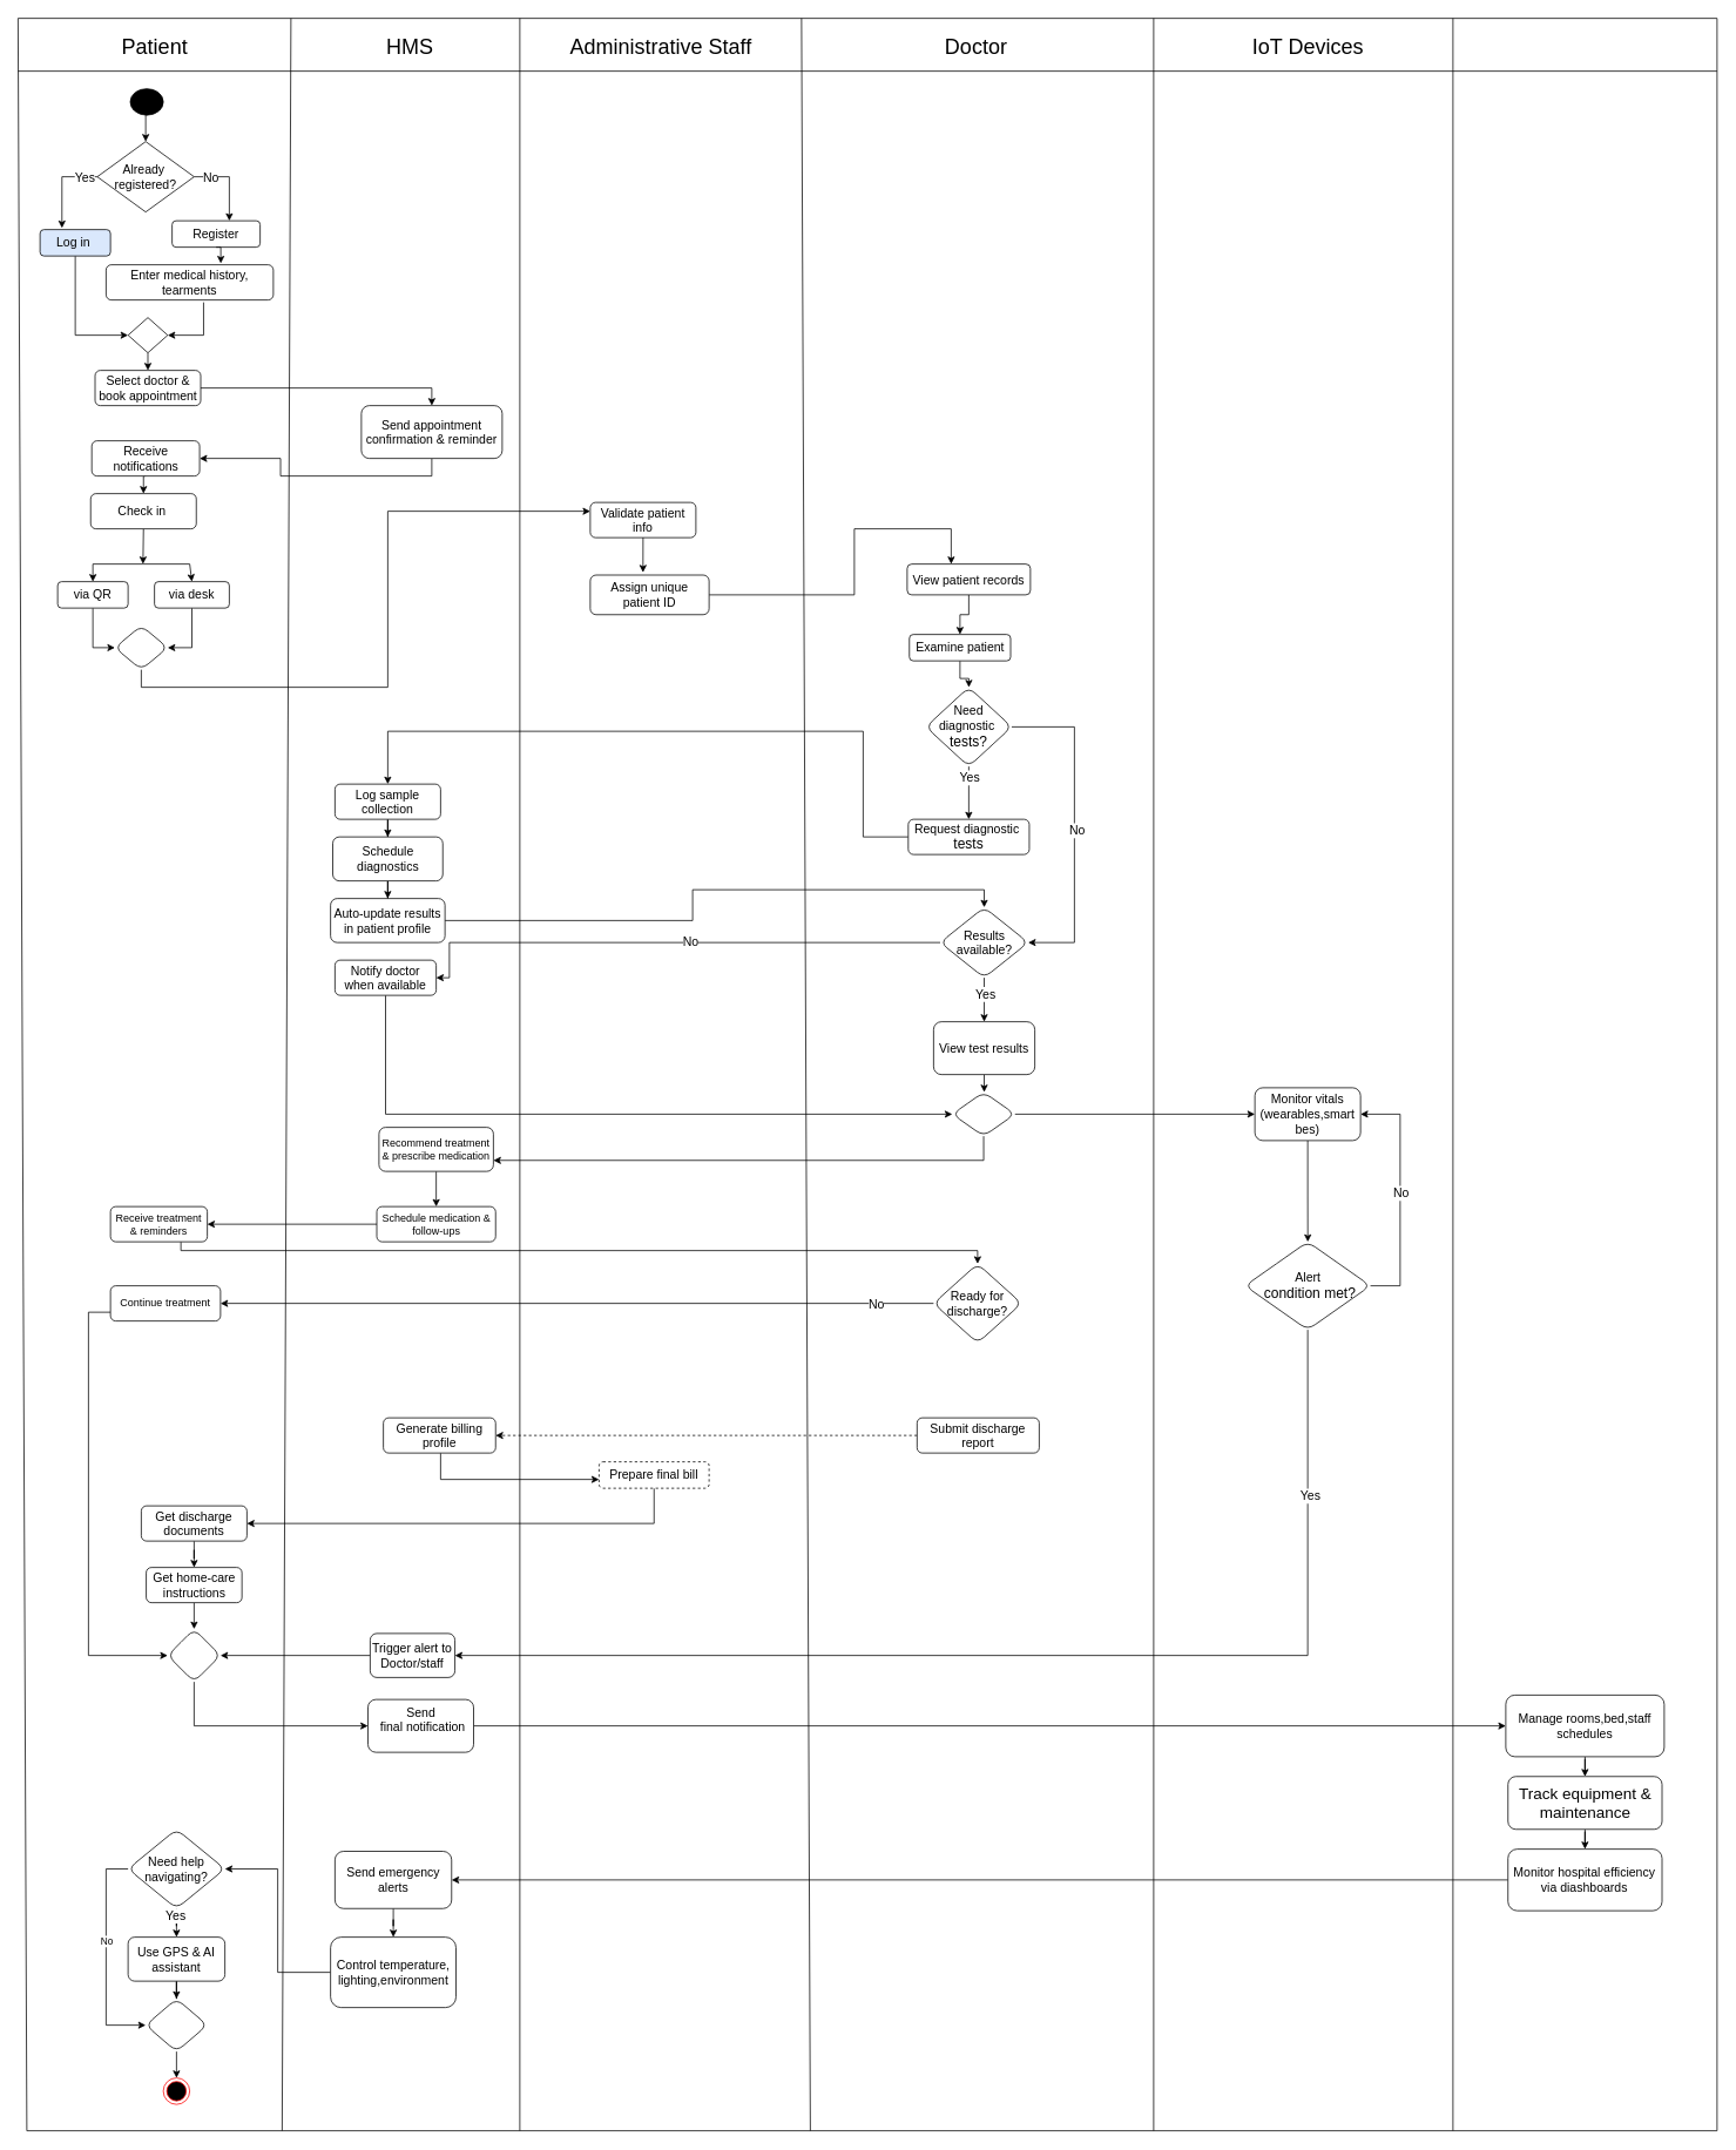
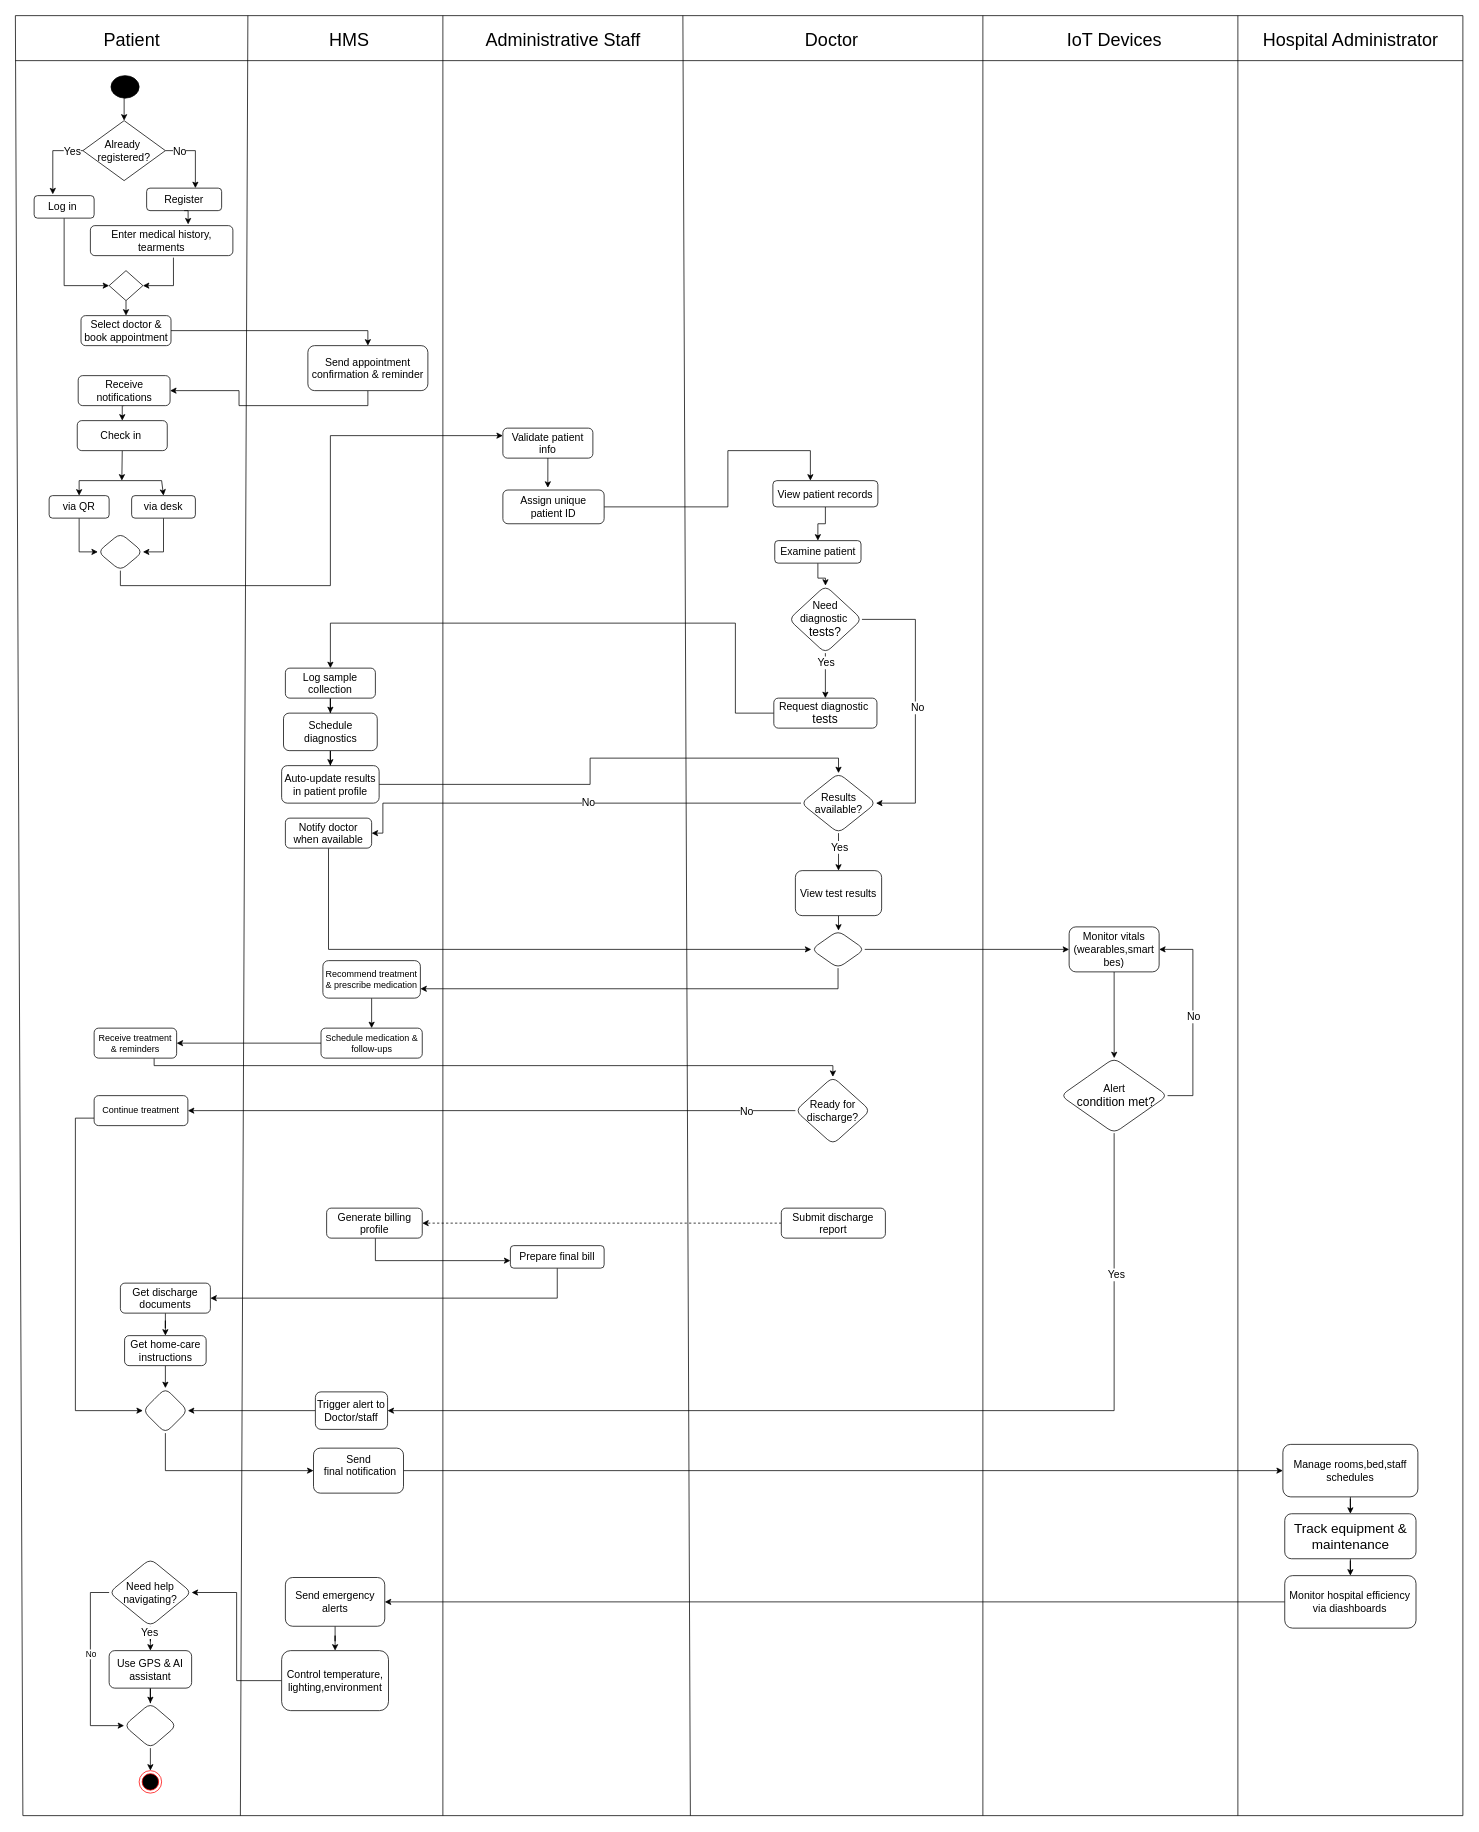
+ <mxCell id="57" value="&lt;font style=&quot;font-size: 24px;&quot;&gt;Hospital Administrator&lt;/font&gt;" style="text;html=1;align=center;verticalAlign=middle;resizable=0;points=[];autosize=1;strokeColor=none;fillColor=none;" parent="1" vertex="1"><mxGeometry x="1670" y="33" width="260" height="40" as="geometry" /></mxCell>
- <mxCell id="16" value="&lt;font style=&quot;font-size: 14px;&quot;&gt;Log in&amp;nbsp;&lt;/font&gt;" style="rounded=1;whiteSpace=wrap;html=1;fillColor=#dae8fc;" parent="1" vertex="1"><mxGeometry x="45.01" y="260" width="80" height="30" as="geometry" /></mxCell>
+ <mxCell id="16" value="&lt;font style=&quot;font-size: 14px;&quot;&gt;Log in&amp;nbsp;&lt;/font&gt;" style="rounded=1;whiteSpace=wrap;html=1;" parent="1" vertex="1"><mxGeometry x="45.01" y="260" width="80" height="30" as="geometry" /></mxCell>
- <mxCell id="87" value="&lt;font style=&quot;font-size: 14px;&quot;&gt;Prepare final bill&lt;/font&gt;" style="whiteSpace=wrap;html=1;rounded=1;dashed=1;" parent="1" vertex="1"><mxGeometry x="680" y="1660" width="125" height="30" as="geometry" /></mxCell>
+ <mxCell id="87" value="&lt;font style=&quot;font-size: 14px;&quot;&gt;Prepare final bill&lt;/font&gt;" style="whiteSpace=wrap;html=1;rounded=1;" parent="1" vertex="1"><mxGeometry x="680" y="1660" width="125" height="30" as="geometry" /></mxCell>
